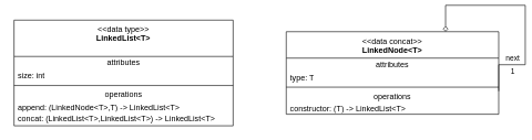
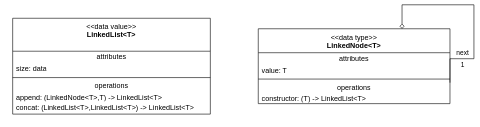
- <mxCell id="11" value="&amp;lt;&amp;lt;data type&amp;gt;&amp;gt;&lt;br&gt;&lt;b&gt;LinkedList&amp;lt;T&amp;gt;&lt;/b&gt;&lt;div&gt;&lt;br/&gt;&lt;/div&gt;" style="swimlane;fontStyle=0;align=center;verticalAlign=top;childLayout=stackLayout;horizontal=1;startSize=55;horizontalStack=0;resizeParent=1;resizeParentMax=0;resizeLast=0;collapsible=0;marginBottom=0;html=1;whiteSpace=wrap;" vertex="1" parent="1"><mxGeometry x="20" y="20" width="330" height="160" as="geometry" /></mxCell>
+ <mxCell id="11" value="&amp;lt;&amp;lt;data value&amp;gt;&amp;gt;&lt;br&gt;&lt;b&gt;LinkedList&amp;lt;T&amp;gt;&lt;/b&gt;&lt;div&gt;&lt;br/&gt;&lt;/div&gt;" style="swimlane;fontStyle=0;align=center;verticalAlign=top;childLayout=stackLayout;horizontal=1;startSize=55;horizontalStack=0;resizeParent=1;resizeParentMax=0;resizeLast=0;collapsible=0;marginBottom=0;html=1;whiteSpace=wrap;" vertex="1" parent="1"><mxGeometry x="20" y="20" width="330" height="160" as="geometry" /></mxCell>
- <mxCell id="2" value="&amp;lt;&amp;lt;data concat&amp;gt;&amp;gt;&lt;br&gt;&lt;b&gt;LinkedNode&amp;lt;T&amp;gt;&lt;/b&gt;&lt;div&gt;&lt;br&gt;&lt;/div&gt;" style="swimlane;fontStyle=0;align=center;verticalAlign=top;childLayout=stackLayout;horizontal=1;startSize=40;horizontalStack=0;resizeParent=1;resizeParentMax=0;resizeLast=0;collapsible=0;marginBottom=0;html=1;whiteSpace=wrap;" vertex="1" parent="1"><mxGeometry x="430" y="37.5" width="320" height="125" as="geometry" /></mxCell>
+ <mxCell id="2" value="&amp;lt;&amp;lt;data type&amp;gt;&amp;gt;&lt;br&gt;&lt;b&gt;LinkedNode&amp;lt;T&amp;gt;&lt;/b&gt;&lt;div&gt;&lt;br&gt;&lt;/div&gt;" style="swimlane;fontStyle=0;align=center;verticalAlign=top;childLayout=stackLayout;horizontal=1;startSize=40;horizontalStack=0;resizeParent=1;resizeParentMax=0;resizeLast=0;collapsible=0;marginBottom=0;html=1;whiteSpace=wrap;" vertex="1" parent="1"><mxGeometry x="430" y="37.5" width="320" height="125" as="geometry" /></mxCell>
- <mxCell id="13" value="size: int" style="text;html=1;strokeColor=none;fillColor=none;align=left;verticalAlign=middle;spacingLeft=4;spacingRight=4;overflow=hidden;rotatable=0;points=[[0,0.5],[1,0.5]];portConstraint=eastwest;whiteSpace=wrap;" vertex="1" parent="11"><mxGeometry y="75" width="330" height="20" as="geometry" /></mxCell>
+ <mxCell id="13" value="size: data" style="text;html=1;strokeColor=none;fillColor=none;align=left;verticalAlign=middle;spacingLeft=4;spacingRight=4;overflow=hidden;rotatable=0;points=[[0,0.5],[1,0.5]];portConstraint=eastwest;whiteSpace=wrap;" vertex="1" parent="11"><mxGeometry y="75" width="330" height="20" as="geometry" /></mxCell>
- <mxCell id="7" value="type: T" style="text;html=1;strokeColor=none;fillColor=none;align=left;verticalAlign=middle;spacingLeft=4;spacingRight=4;overflow=hidden;rotatable=0;points=[[0,0.5],[1,0.5]];portConstraint=eastwest;whiteSpace=wrap;" vertex="1" parent="2"><mxGeometry y="60" width="320" height="20" as="geometry" /></mxCell>
+ <mxCell id="7" value="value: T" style="text;html=1;strokeColor=none;fillColor=none;align=left;verticalAlign=middle;spacingLeft=4;spacingRight=4;overflow=hidden;rotatable=0;points=[[0,0.5],[1,0.5]];portConstraint=eastwest;whiteSpace=wrap;" vertex="1" parent="2"><mxGeometry y="60" width="320" height="20" as="geometry" /></mxCell>
